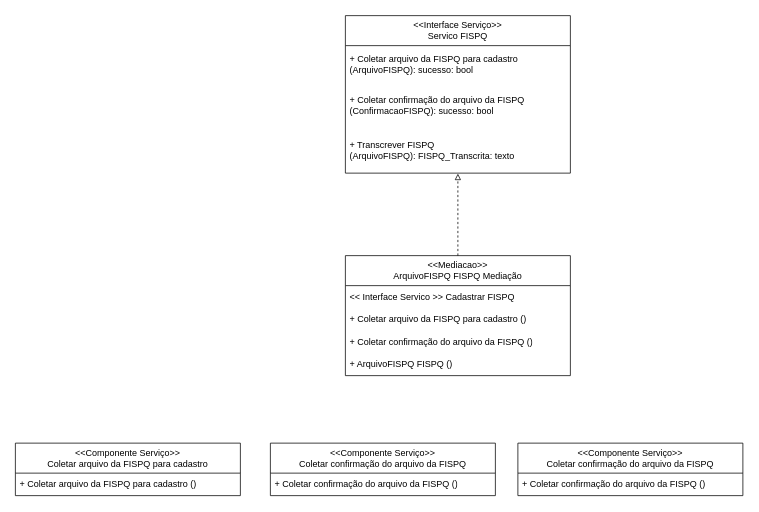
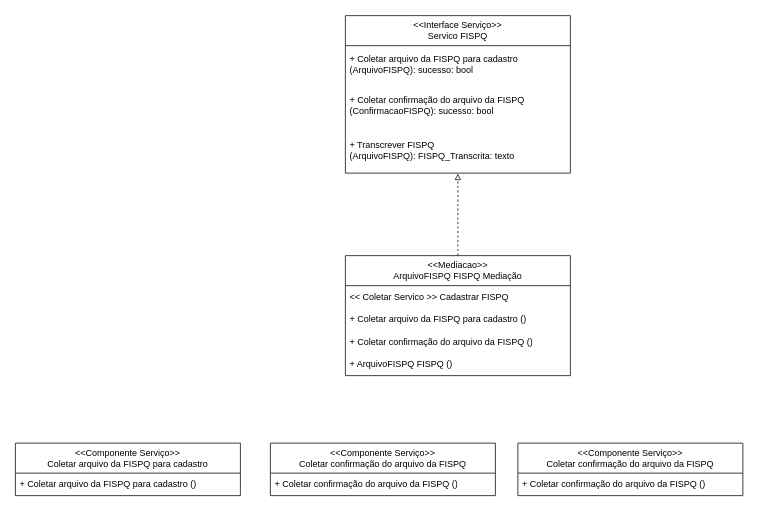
- <mxCell id="7" value="&amp;lt;&amp;lt; Interface Servico &amp;gt;&amp;gt; Cadastrar FISPQ" style="text;strokeColor=none;fillColor=none;align=left;verticalAlign=middle;spacingLeft=4;spacingRight=4;overflow=hidden;points=[[0,0.5],[1,0.5]];portConstraint=eastwest;rotatable=0;whiteSpace=wrap;html=1;" vertex="1" parent="6"><mxGeometry y="40" width="300" height="30" as="geometry" /></mxCell>
+ <mxCell id="7" value="&amp;lt;&amp;lt; Coletar Servico &amp;gt;&amp;gt; Cadastrar FISPQ" style="text;strokeColor=none;fillColor=none;align=left;verticalAlign=middle;spacingLeft=4;spacingRight=4;overflow=hidden;points=[[0,0.5],[1,0.5]];portConstraint=eastwest;rotatable=0;whiteSpace=wrap;html=1;" vertex="1" parent="6"><mxGeometry y="40" width="300" height="30" as="geometry" /></mxCell>
